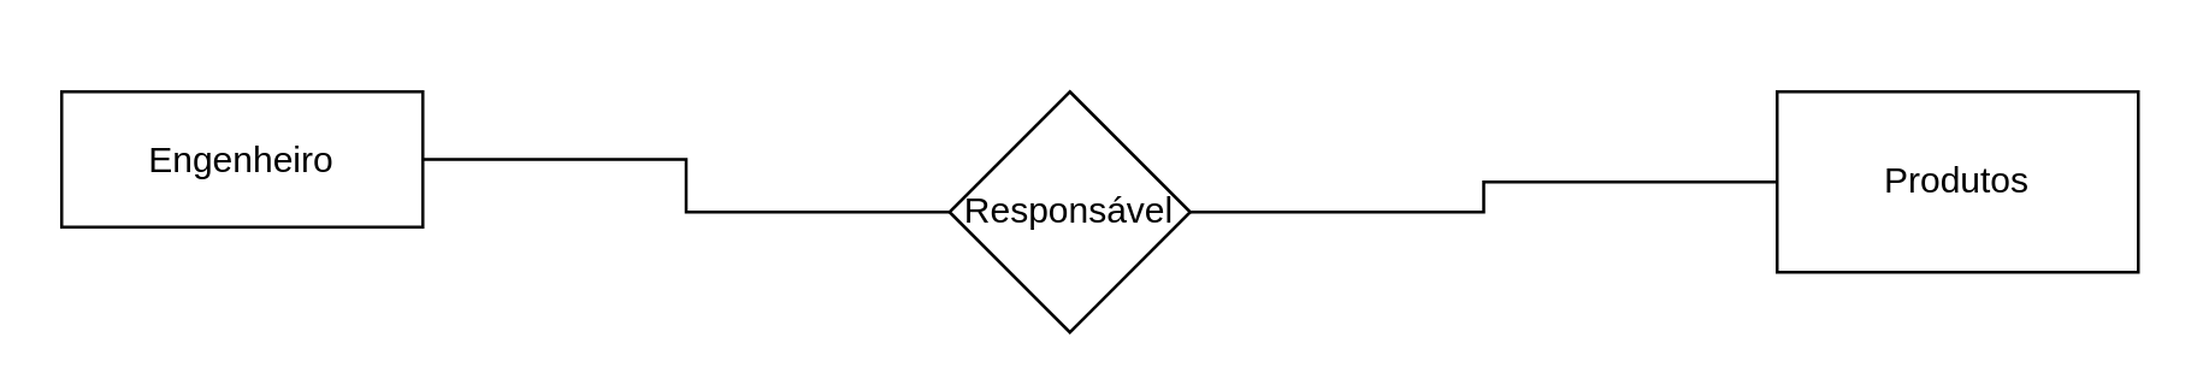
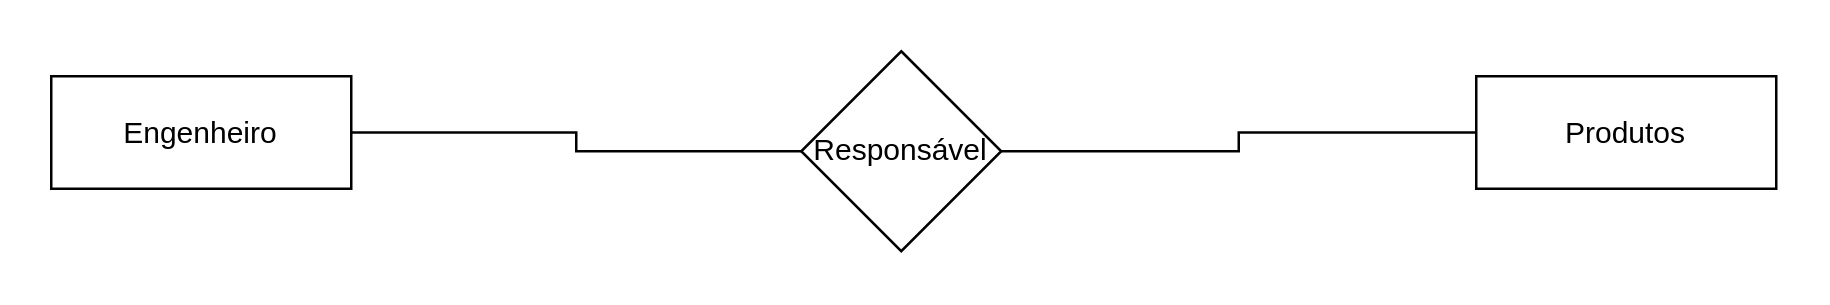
- <mxCell id="3" value="Produtos" style="rounded=0;whiteSpace=wrap;html=1;" vertex="1" parent="1"><mxGeometry x="590" y="30" width="120" height="60" as="geometry" /></mxCell>
+ <mxCell id="3" value="Produtos" style="rounded=0;whiteSpace=wrap;html=1;" vertex="1" parent="1"><mxGeometry x="590" y="30" width="120" height="45" as="geometry" /></mxCell>
- <mxCell id="6" value="Responsável" style="rhombus;whiteSpace=wrap;html=1;" vertex="1" parent="1"><mxGeometry x="315" y="30" width="80" height="80" as="geometry" /></mxCell>
+ <mxCell id="6" value="Responsável" style="rhombus;whiteSpace=wrap;html=1;" vertex="1" parent="1"><mxGeometry x="320" y="20" width="80" height="80" as="geometry" /></mxCell>
